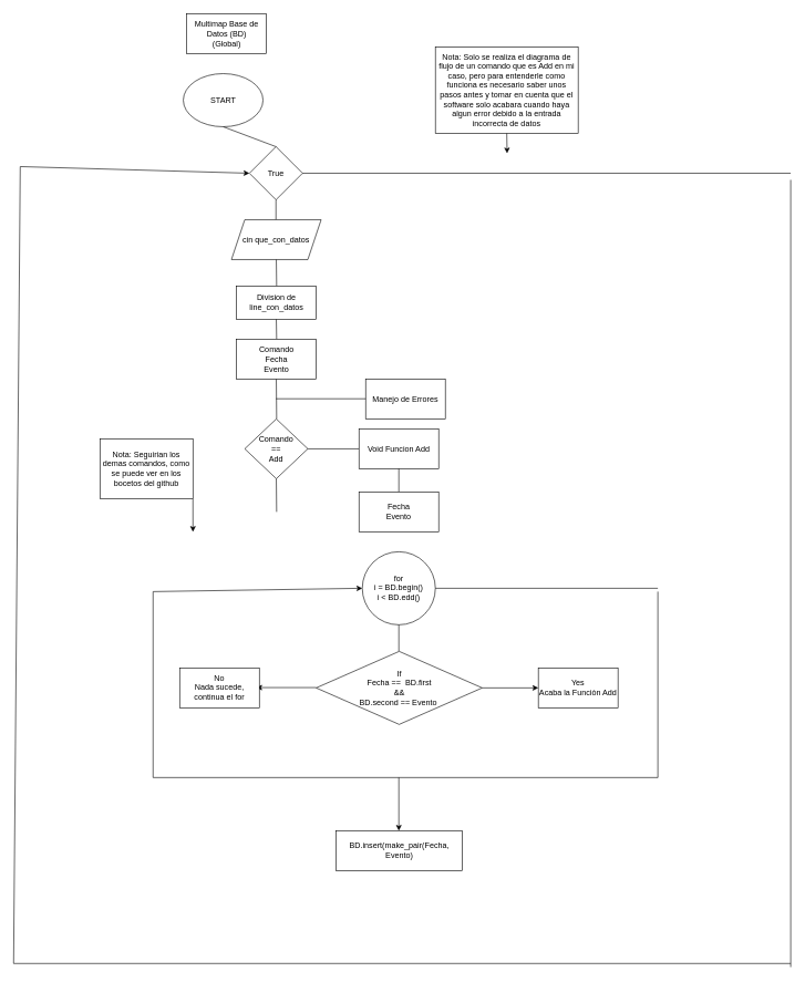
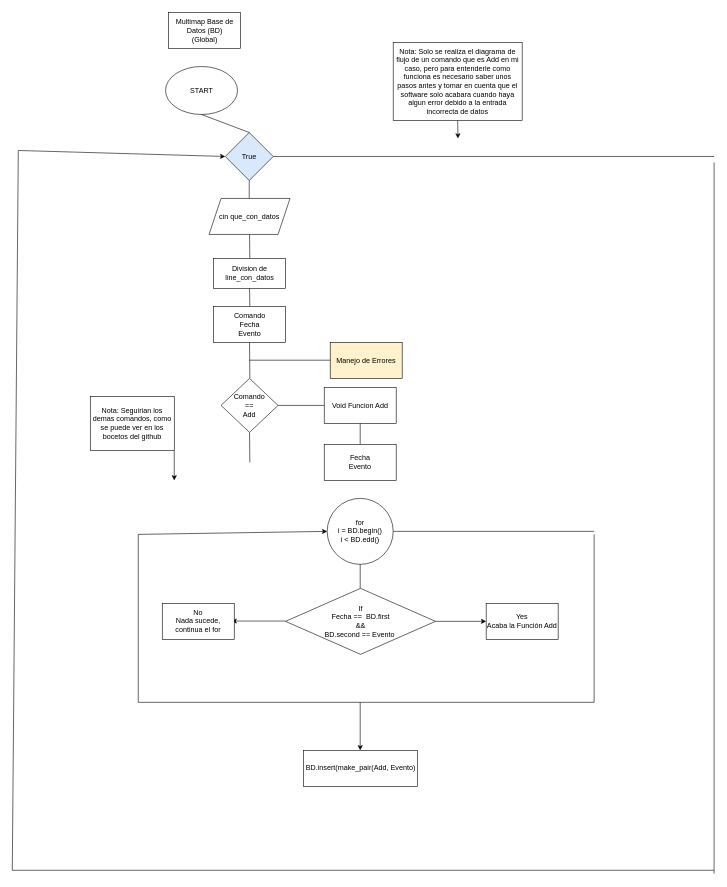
- <mxCell id="4" value="True" style="rhombus;whiteSpace=wrap;html=1;" vertex="1" parent="1"><mxGeometry x="375" y="220" width="80" height="80" as="geometry" /></mxCell>
+ <mxCell id="4" value="True" style="rhombus;whiteSpace=wrap;html=1;fillColor=#dae8fc;" vertex="1" parent="1"><mxGeometry x="375" y="220" width="80" height="80" as="geometry" /></mxCell>
- <mxCell id="40" value="Manejo de Errores" style="rounded=0;whiteSpace=wrap;html=1;" vertex="1" parent="1"><mxGeometry x="550" y="570" width="120" height="60" as="geometry" /></mxCell>
+ <mxCell id="40" value="Manejo de Errores" style="rounded=0;whiteSpace=wrap;html=1;fillColor=#fff2cc;" vertex="1" parent="1"><mxGeometry x="550" y="570" width="120" height="60" as="geometry" /></mxCell>
- <mxCell id="32" value="BD.insert(make_pair(Fecha, Evento)" style="rounded=0;whiteSpace=wrap;html=1;" vertex="1" parent="1"><mxGeometry x="505.75" y="1250" width="189.5" height="60" as="geometry" /></mxCell>
+ <mxCell id="32" value="BD.insert(make_pair(Add, Evento)" style="rounded=0;whiteSpace=wrap;html=1;" vertex="1" parent="1"><mxGeometry x="505.75" y="1250" width="189.5" height="60" as="geometry" /></mxCell>
